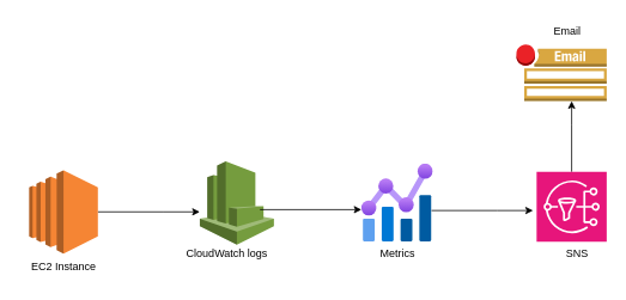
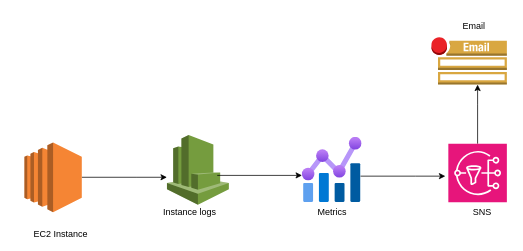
- <mxCell id="12" value="CloudWatch logs" style="text;html=1;align=center;verticalAlign=middle;resizable=0;points=[];autosize=1;strokeColor=none;fillColor=none;" vertex="1" parent="1"><mxGeometry x="197" y="267" width="110" height="30" as="geometry" /></mxCell>
+ <mxCell id="12" value="Instance logs" style="text;html=1;align=center;verticalAlign=middle;resizable=0;points=[];autosize=1;strokeColor=none;fillColor=none;" vertex="1" parent="1"><mxGeometry x="197" y="267" width="110" height="30" as="geometry" /></mxCell>
- <mxCell id="11" value="EC2 Instance" style="text;html=1;align=center;verticalAlign=middle;resizable=0;points=[];autosize=1;strokeColor=none;fillColor=none;" vertex="1" parent="1"><mxGeometry x="20.25" y="282" width="100" height="30" as="geometry" /></mxCell>
+ <mxCell id="11" value="EC2 Instance" style="text;html=1;align=center;verticalAlign=middle;resizable=0;points=[];autosize=1;strokeColor=none;fillColor=none;" vertex="1" parent="1"><mxGeometry x="30.25" y="297" width="100" height="30" as="geometry" /></mxCell>
